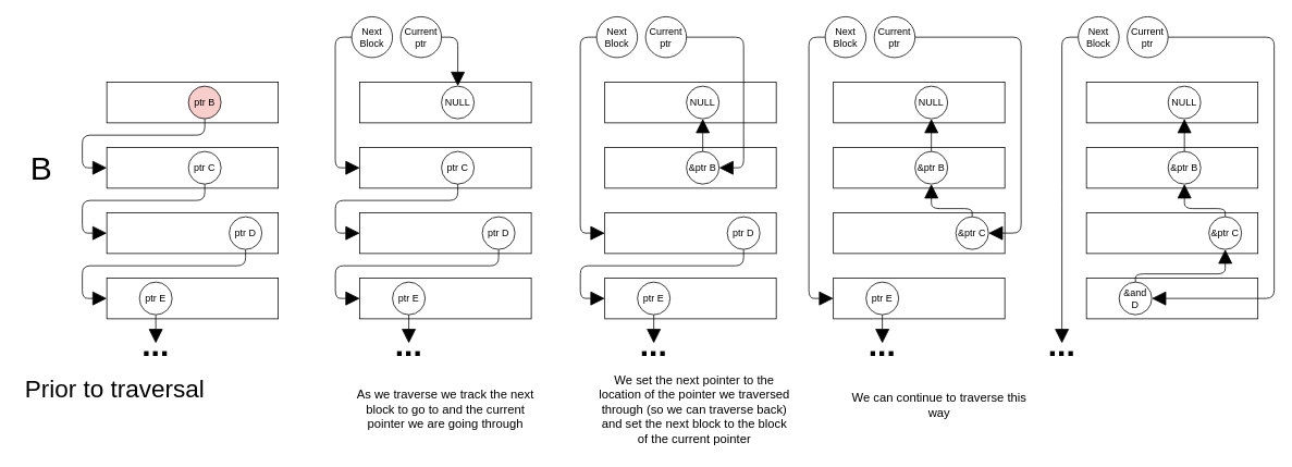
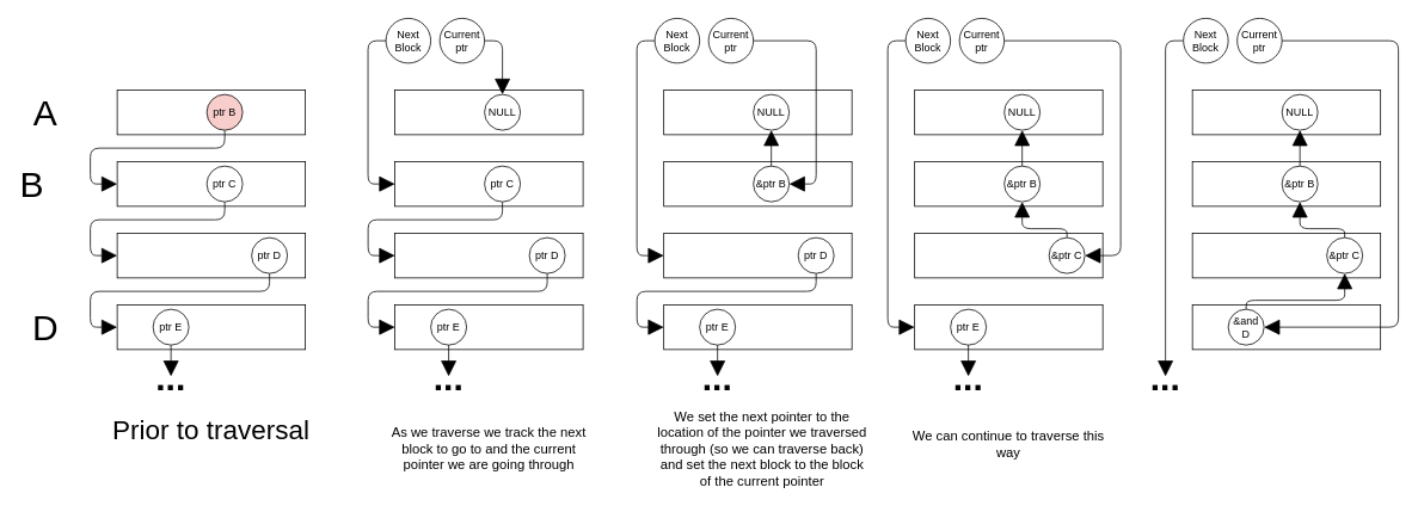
+ <mxCell id="16" value="A" style="text;html=1;strokeColor=none;fillColor=none;align=center;verticalAlign=middle;whiteSpace=wrap;rounded=0;fontSize=40;" vertex="1" parent="1"><mxGeometry x="20" y="115" width="60" height="20" as="geometry" /></mxCell>
- <mxCell id="5" value="B" style="text;html=1;strokeColor=none;fillColor=none;align=center;verticalAlign=middle;whiteSpace=wrap;rounded=0;fontSize=40;" vertex="1" parent="1"><mxGeometry x="20" y="195" width="60" height="20" as="geometry" /></mxCell>
+ <mxCell id="5" value="B" style="text;html=1;strokeColor=none;fillColor=none;align=center;verticalAlign=middle;whiteSpace=wrap;rounded=0;fontSize=40;" vertex="1" parent="1"><mxGeometry x="5" y="195" width="60" height="20" as="geometry" /></mxCell>
+ <mxCell id="15" value="D" style="text;html=1;strokeColor=none;fillColor=none;align=center;verticalAlign=middle;whiteSpace=wrap;rounded=0;fontSize=40;" vertex="1" parent="1"><mxGeometry x="20" y="355" width="60" height="20" as="geometry" /></mxCell>
- <mxCell id="82" value="Prior to traversal" style="text;html=1;strokeColor=none;fillColor=none;align=center;verticalAlign=middle;whiteSpace=wrap;rounded=0;fontSize=30;" vertex="1" parent="1"><mxGeometry x="20" y="465" width="240" height="20" as="geometry" /></mxCell>
+ <mxCell id="82" value="Prior to traversal" style="text;html=1;strokeColor=none;fillColor=none;align=center;verticalAlign=middle;whiteSpace=wrap;rounded=0;fontSize=30;" vertex="1" parent="1"><mxGeometry x="115" y="470" width="240" height="20" as="geometry" /></mxCell>
- <mxCell id="85" value="We can continue to traverse this way" style="text;html=1;strokeColor=none;fillColor=none;align=center;verticalAlign=middle;whiteSpace=wrap;rounded=0;fontSize=15;" vertex="1" parent="1"><mxGeometry x="1030.05" y="460" width="240" height="70" as="geometry" /></mxCell>
+ <mxCell id="85" value="We can continue to traverse this way" style="text;html=1;strokeColor=none;fillColor=none;align=center;verticalAlign=middle;whiteSpace=wrap;rounded=0;fontSize=15;" vertex="1" parent="1"><mxGeometry x="1005.05" y="460" width="240" height="70" as="geometry" /></mxCell>
